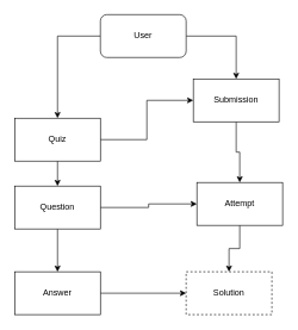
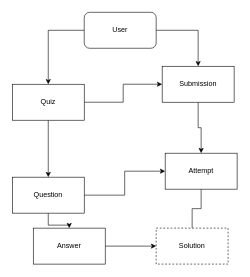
- <mxCell id="7" value="Quiz" style="rounded=0;whiteSpace=wrap;html=1;" vertex="1" parent="1"><mxGeometry x="20" y="165" width="120" height="60" as="geometry" /></mxCell>
+ <mxCell id="7" value="Quiz" style="rounded=0;whiteSpace=wrap;html=1;" vertex="1" parent="1"><mxGeometry x="20" y="140" width="120" height="60" as="geometry" /></mxCell>
- <mxCell id="10" value="Question" style="rounded=0;whiteSpace=wrap;html=1;" vertex="1" parent="1"><mxGeometry x="20" y="260" width="120" height="60" as="geometry" /></mxCell>
+ <mxCell id="10" value="Question" style="rounded=0;whiteSpace=wrap;html=1;" vertex="1" parent="1"><mxGeometry x="20" y="295" width="120" height="60" as="geometry" /></mxCell>
- <mxCell id="15" style="edgeStyle=orthogonalEdgeStyle;rounded=0;orthogonalLoop=1;jettySize=auto;html=1;exitX=0.5;exitY=1;exitDx=0;exitDy=0;entryX=0.5;entryY=0;entryDx=0;entryDy=0;" edge="1" parent="1" source="16" target="17"><mxGeometry relative="1" as="geometry" /></mxCell>
+ <mxCell id="15" style="edgeStyle=orthogonalEdgeStyle;rounded=0;orthogonalLoop=1;jettySize=auto;html=1;exitX=0.5;exitY=1;exitDx=0;exitDy=0;entryX=0.5;entryY=0;entryDx=0;entryDy=0;endArrow=none;" edge="1" parent="1" source="16" target="17"><mxGeometry relative="1" as="geometry" /></mxCell>
- <mxCell id="12" value="Answer" style="rounded=0;whiteSpace=wrap;html=1;" vertex="1" parent="1"><mxGeometry x="20" y="380" width="120" height="60" as="geometry" /></mxCell>
+ <mxCell id="12" value="Answer" style="rounded=0;whiteSpace=wrap;html=1;" vertex="1" parent="1"><mxGeometry x="55" y="380" width="120" height="60" as="geometry" /></mxCell>
